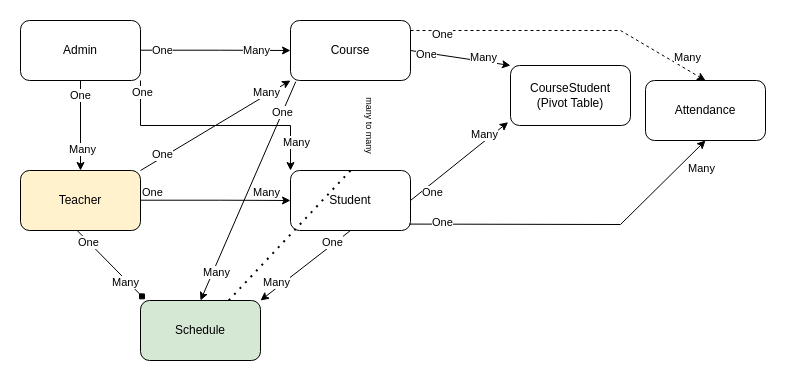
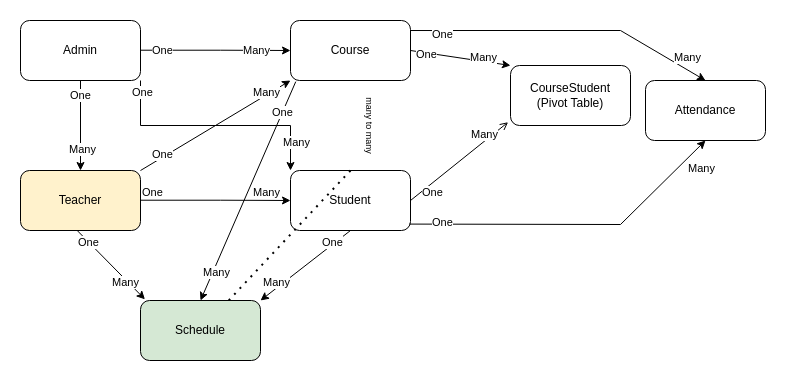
- <mxCell id="32" value="" style="endArrow=classic;html=1;rounded=0;exitX=1;exitY=0.167;exitDx=0;exitDy=0;exitPerimeter=0;entryX=0.5;entryY=0;entryDx=0;entryDy=0;dashed=1;" parent="1" source="6" target="28" edge="1"><mxGeometry relative="1" as="geometry"><mxPoint x="550" y="10" as="sourcePoint" /><mxPoint x="670" y="4.5" as="targetPoint" /><Array as="points"><mxPoint x="620" y="30" /></Array></mxGeometry></mxCell>
+ <mxCell id="32" value="" style="endArrow=classic;html=1;rounded=0;exitX=1;exitY=0.167;exitDx=0;exitDy=0;exitPerimeter=0;entryX=0.5;entryY=0;entryDx=0;entryDy=0;" parent="1" source="6" target="28" edge="1"><mxGeometry relative="1" as="geometry"><mxPoint x="550" y="10" as="sourcePoint" /><mxPoint x="670" y="4.5" as="targetPoint" /><Array as="points"><mxPoint x="620" y="30" /></Array></mxGeometry></mxCell>
- <mxCell id="20" value="" style="endArrow=classic;html=1;rounded=0;exitX=1;exitY=0.5;exitDx=0;exitDy=0;entryX=-0.02;entryY=0.945;entryDx=0;entryDy=0;entryPerimeter=0;" parent="1" source="4" target="7" edge="1"><mxGeometry relative="1" as="geometry"><mxPoint x="349.71" y="230" as="sourcePoint" /><mxPoint x="510" y="130" as="targetPoint" /><Array as="points" /></mxGeometry></mxCell>
+ <mxCell id="20" value="" style="endArrow=open;html=1;rounded=0;exitX=1;exitY=0.5;exitDx=0;exitDy=0;entryX=-0.02;entryY=0.945;entryDx=0;entryDy=0;entryPerimeter=0;" parent="1" source="4" target="7" edge="1"><mxGeometry relative="1" as="geometry"><mxPoint x="349.71" y="230" as="sourcePoint" /><mxPoint x="510" y="130" as="targetPoint" /><Array as="points" /></mxGeometry></mxCell>
- <mxCell id="38" value="" style="endArrow=diamond;html=1;rounded=0;entryX=0.037;entryY=-0.019;entryDx=0;entryDy=0;entryPerimeter=0;exitX=0.47;exitY=0.995;exitDx=0;exitDy=0;exitPerimeter=0;" parent="1" source="5" target="37" edge="1"><mxGeometry relative="1" as="geometry"><mxPoint x="60" y="230" as="sourcePoint" /><mxPoint x="210" y="230.29" as="targetPoint" /><Array as="points" /></mxGeometry></mxCell>
+ <mxCell id="38" value="" style="endArrow=classic;html=1;rounded=0;entryX=0.037;entryY=-0.019;entryDx=0;entryDy=0;entryPerimeter=0;exitX=0.47;exitY=0.995;exitDx=0;exitDy=0;exitPerimeter=0;" parent="1" source="5" target="37" edge="1"><mxGeometry relative="1" as="geometry"><mxPoint x="60" y="230" as="sourcePoint" /><mxPoint x="210" y="230.29" as="targetPoint" /><Array as="points" /></mxGeometry></mxCell>
